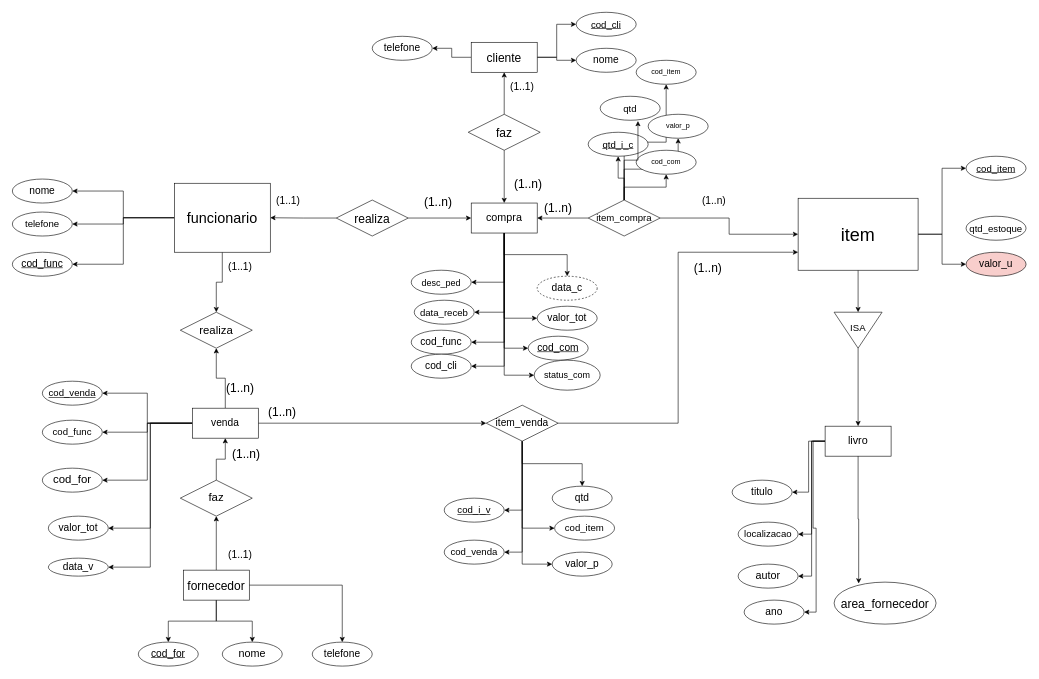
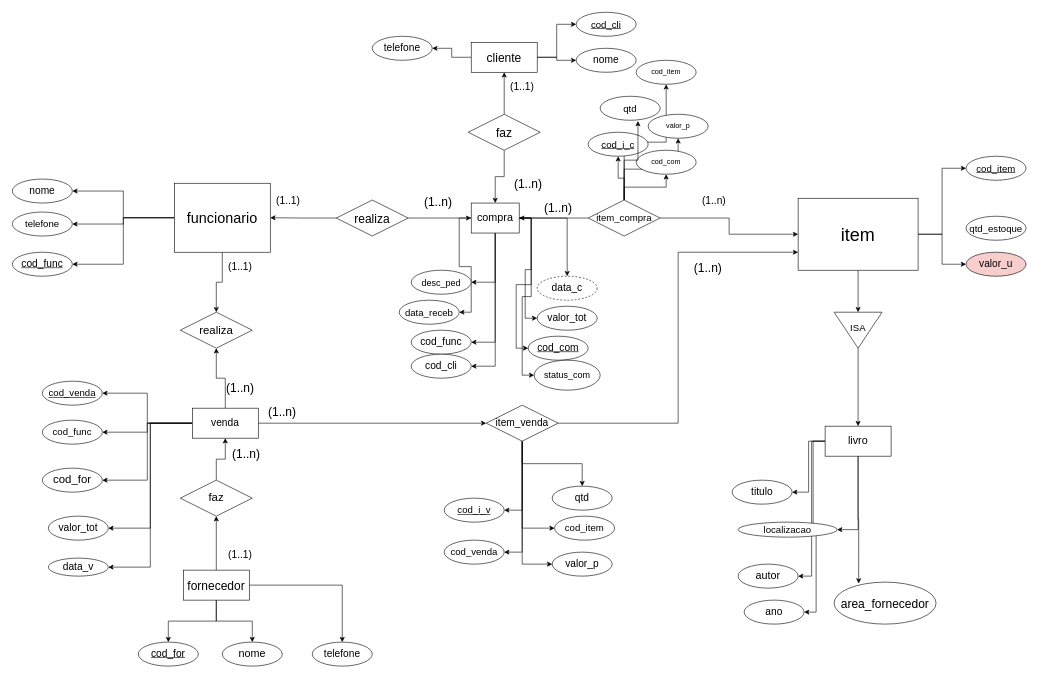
- <mxCell id="101" value="&lt;font style=&quot;font-size: 16px;&quot;&gt;qtd_i_c&lt;/font&gt;" style="ellipse;whiteSpace=wrap;html=1;align=center;fontStyle=4;" parent="1" vertex="1"><mxGeometry x="980" y="220" width="100" height="40" as="geometry" /></mxCell>
+ <mxCell id="101" value="&lt;font style=&quot;font-size: 16px;&quot;&gt;cod_i_c&lt;/font&gt;" style="ellipse;whiteSpace=wrap;html=1;align=center;fontStyle=4;" parent="1" vertex="1"><mxGeometry x="980" y="220" width="100" height="40" as="geometry" /></mxCell>
- <mxCell id="31" value="&lt;font style=&quot;font-size: 18px;&quot;&gt;compra&lt;/font&gt;" style="html=1;whiteSpace=wrap;" parent="1" vertex="1"><mxGeometry x="785" y="338" width="110" height="50" as="geometry" /></mxCell>
+ <mxCell id="31" value="&lt;font style=&quot;font-size: 18px;&quot;&gt;compra&lt;/font&gt;" style="html=1;whiteSpace=wrap;" parent="1" vertex="1"><mxGeometry x="785" y="338" width="80" height="50" as="geometry" /></mxCell>
- <mxCell id="95" value="&lt;font style=&quot;font-size: 16px;&quot;&gt;data_receb&lt;/font&gt;" style="ellipse;whiteSpace=wrap;html=1;align=center;" parent="1" vertex="1"><mxGeometry x="690" y="500" width="100" height="40" as="geometry" /></mxCell>
+ <mxCell id="95" value="&lt;font style=&quot;font-size: 16px;&quot;&gt;data_receb&lt;/font&gt;" style="ellipse;whiteSpace=wrap;html=1;align=center;" parent="1" vertex="1"><mxGeometry x="665" y="500" width="100" height="40" as="geometry" /></mxCell>
- <mxCell id="107" value="&lt;font style=&quot;font-size: 16px;&quot;&gt;localizacao&lt;/font&gt;" style="ellipse;whiteSpace=wrap;html=1;align=center;" parent="1" vertex="1"><mxGeometry x="1230" y="870" width="100" height="40" as="geometry" /></mxCell>
+ <mxCell id="107" value="&lt;font style=&quot;font-size: 16px;&quot;&gt;localizacao&lt;/font&gt;" style="ellipse;whiteSpace=wrap;html=1;align=center;" parent="1" vertex="1"><mxGeometry x="1230" y="870" width="165" height="25" as="geometry" /></mxCell>
